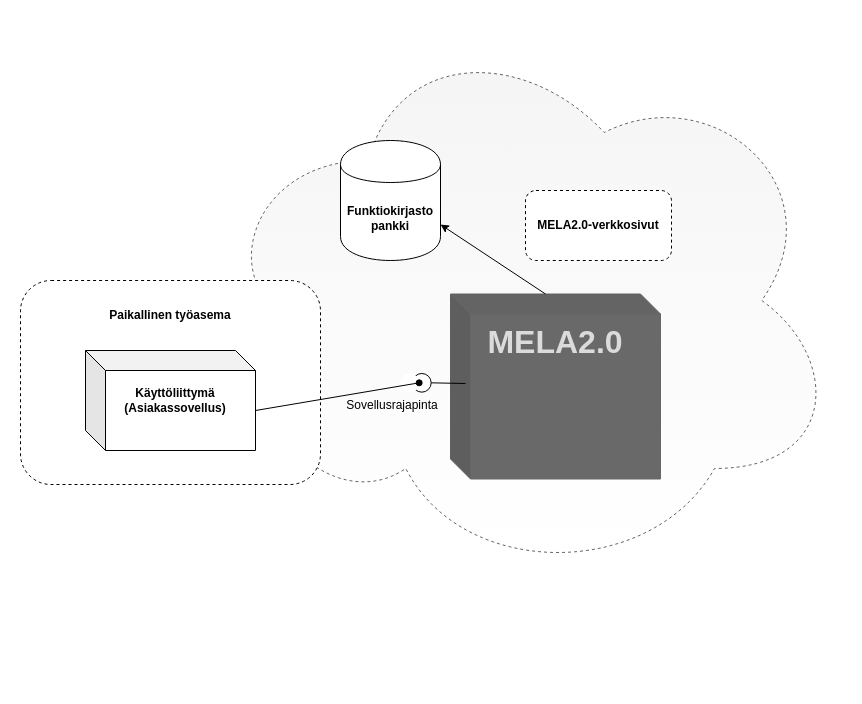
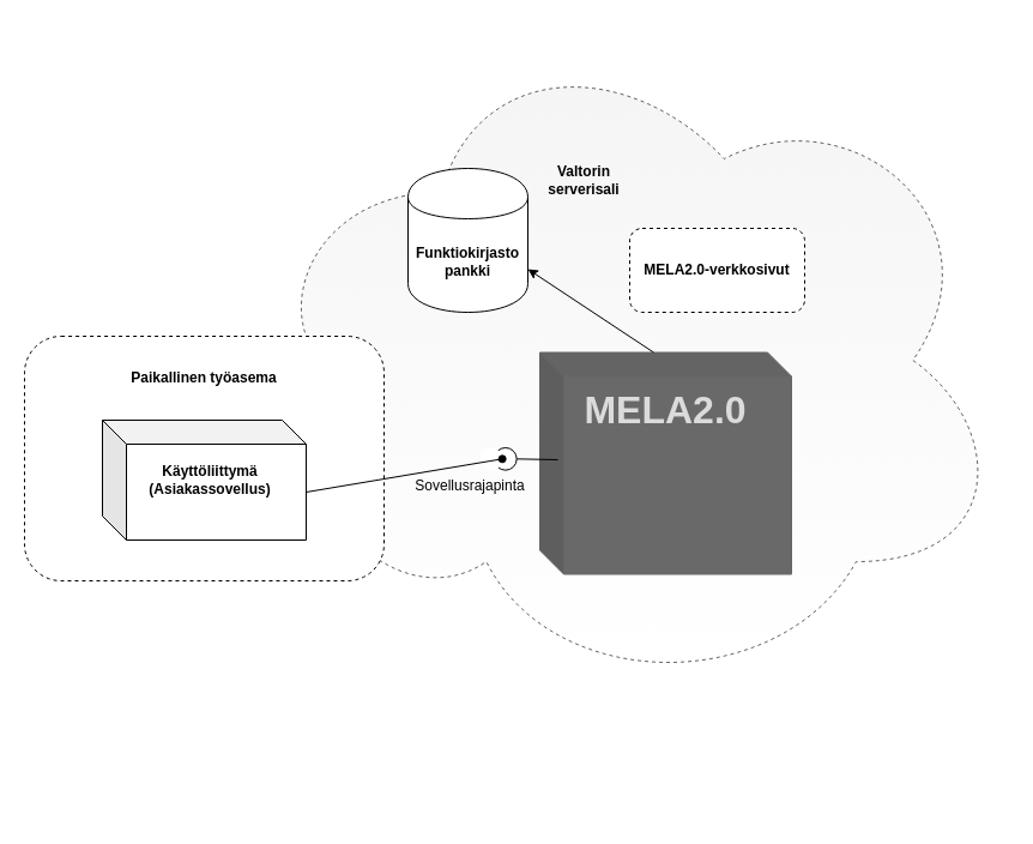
+ <mxCell id="12" value="Valtorin serverisali" style="text;html=1;strokeColor=none;fillColor=none;align=center;verticalAlign=middle;whiteSpace=wrap;rounded=0;dashed=1;fontStyle=1" parent="1" vertex="1"><mxGeometry x="467" y="140" width="40" height="20" as="geometry" /></mxCell>
